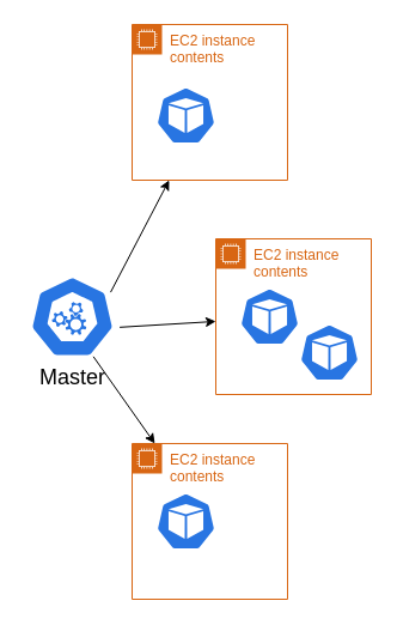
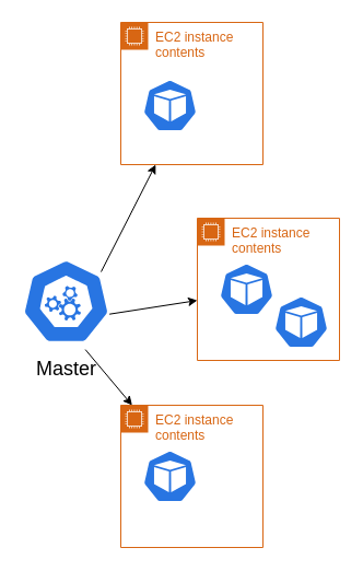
- <mxCell id="5" value="Master" style="html=1;dashed=0;whitespace=wrap;fillColor=#2875E2;strokeColor=#ffffff;points=[[0.005,0.63,0],[0.1,0.2,0],[0.9,0.2,0],[0.5,0,0],[0.995,0.63,0],[0.72,0.99,0],[0.5,1,0],[0.28,0.99,0]];shape=mxgraph.kubernetes.icon;prIcon=master;labelPosition=center;verticalLabelPosition=bottom;align=center;verticalAlign=top;fontSize=18;" vertex="1" parent="1"><mxGeometry x="20" y="230" width="80" height="68" as="geometry" /></mxCell>
+ <mxCell id="5" value="Master" style="html=1;dashed=0;whitespace=wrap;fillColor=#2875E2;strokeColor=#ffffff;points=[[0.005,0.63,0],[0.1,0.2,0],[0.9,0.2,0],[0.5,0,0],[0.995,0.63,0],[0.72,0.99,0],[0.5,1,0],[0.28,0.99,0]];shape=mxgraph.kubernetes.icon;prIcon=master;labelPosition=center;verticalLabelPosition=bottom;align=center;verticalAlign=top;fontSize=18;" vertex="1" parent="1"><mxGeometry x="20" y="230" width="80" height="90" as="geometry" /></mxCell>
